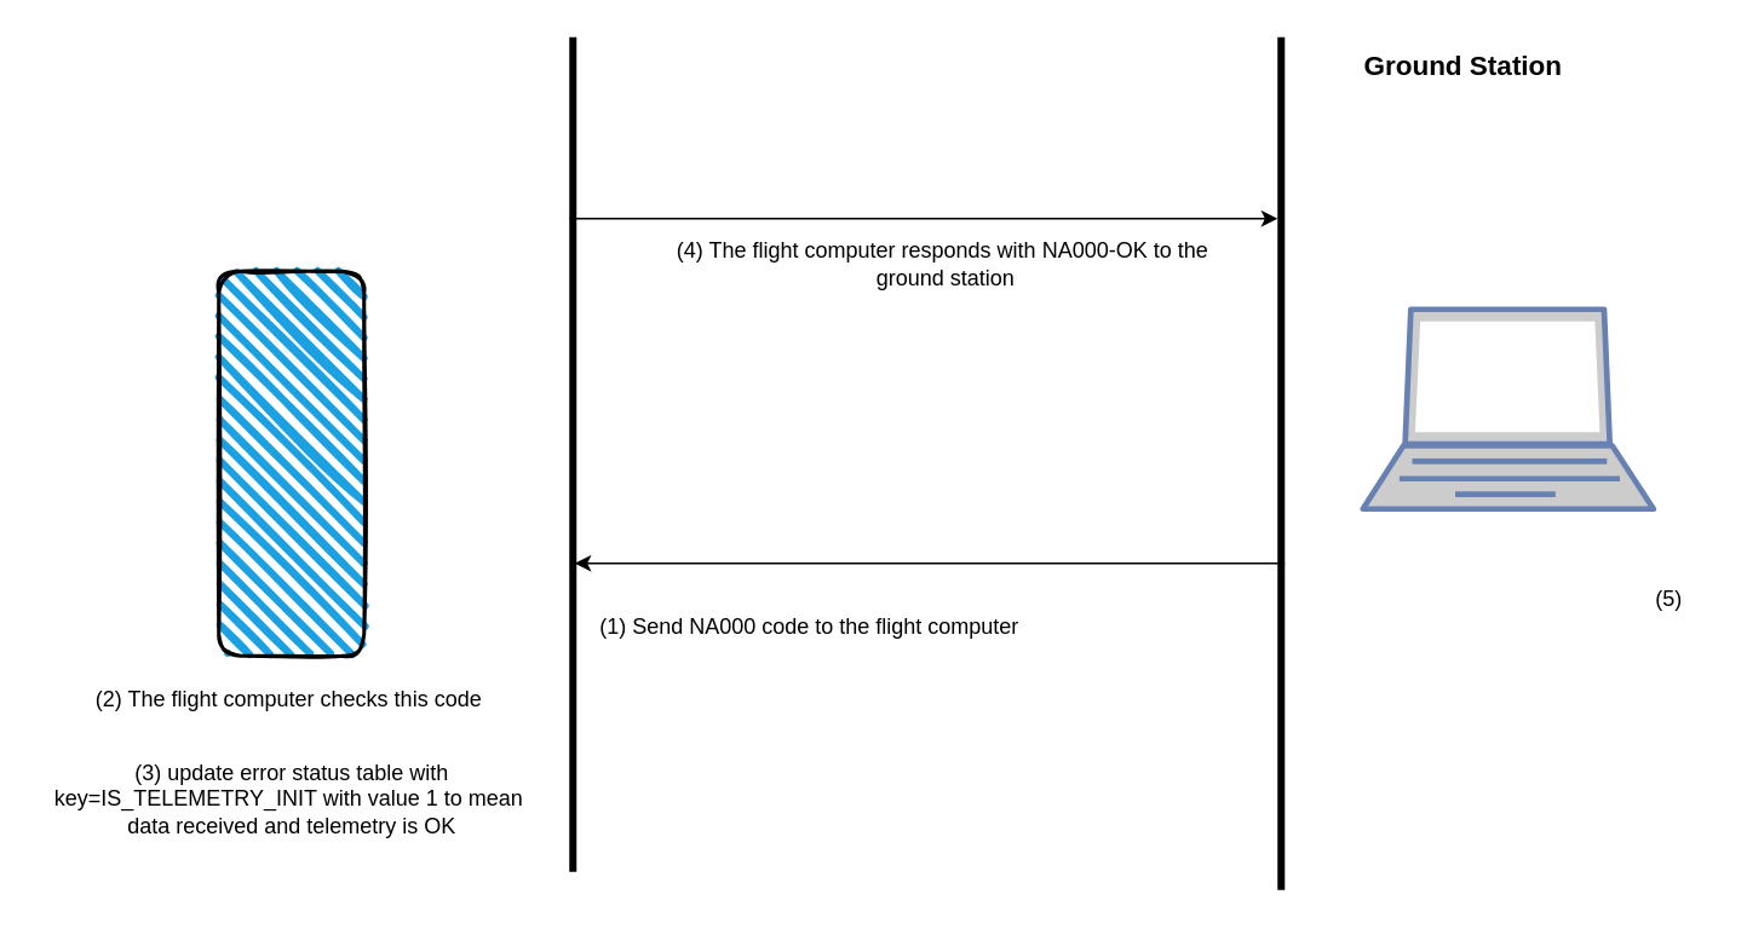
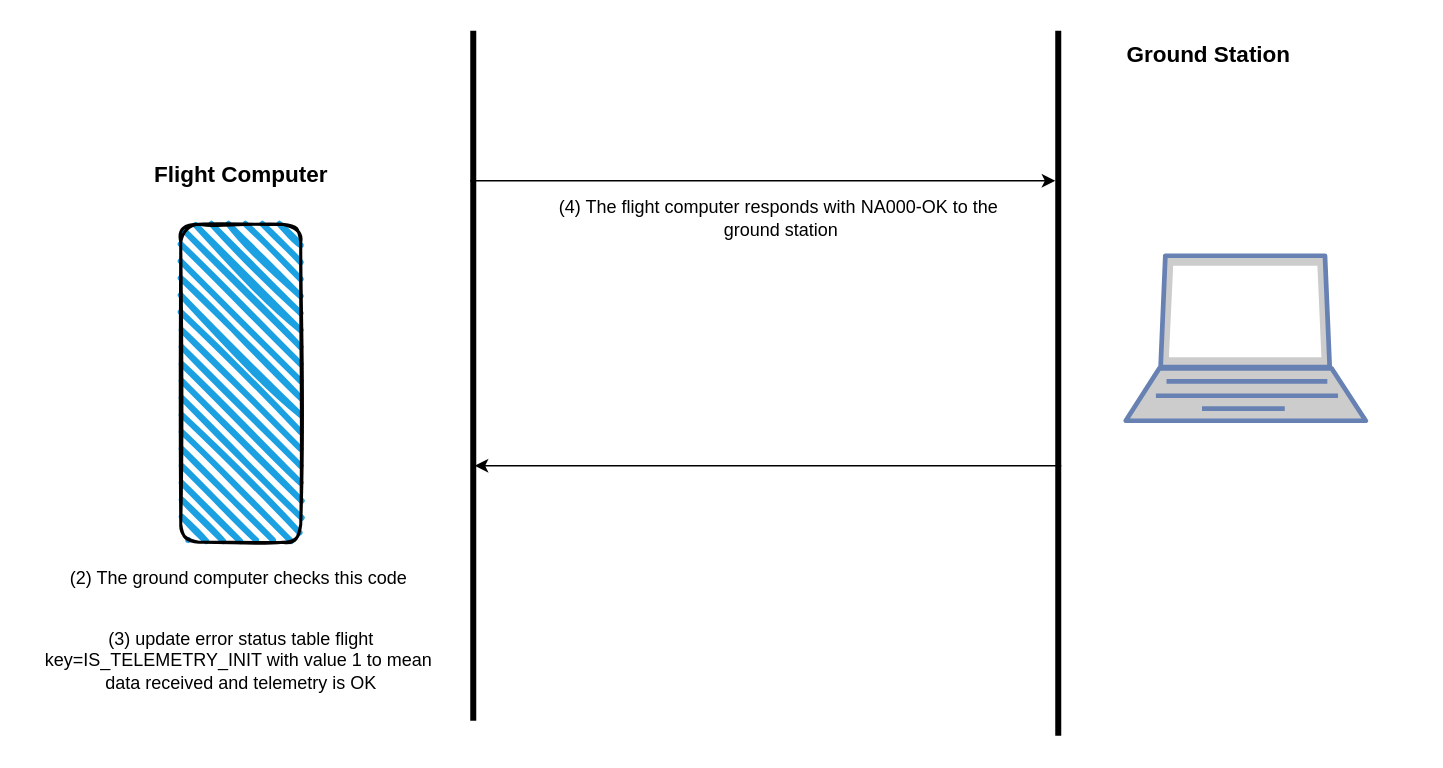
+ <mxCell id="7" value="&lt;b&gt;&lt;font style=&quot;font-size: 15px;&quot;&gt;Flight Computer&lt;/font&gt;&lt;/b&gt;" style="text;html=1;align=center;verticalAlign=middle;resizable=0;points=[];autosize=1;strokeColor=none;fillColor=none;" vertex="1" parent="1"><mxGeometry x="90" y="100" width="140" height="30" as="geometry" /></mxCell>
- <mxCell id="14" value="(5)&amp;nbsp;" style="text;html=1;align=center;verticalAlign=middle;resizable=0;points=[];autosize=1;strokeColor=none;fillColor=none;" vertex="1" parent="1"><mxGeometry x="900" y="315" width="40" height="30" as="geometry" /></mxCell>
- <mxCell id="10" value="(1) Send NA000 code to the flight computer" style="text;html=1;align=center;verticalAlign=middle;resizable=0;points=[];autosize=1;strokeColor=none;fillColor=none;" vertex="1" parent="1"><mxGeometry x="320" y="330" width="250" height="30" as="geometry" /></mxCell>
- <mxCell id="11" value="(2) The flight computer checks this code&amp;nbsp;" style="text;html=1;align=center;verticalAlign=middle;resizable=0;points=[];autosize=1;strokeColor=none;fillColor=none;" vertex="1" parent="1"><mxGeometry x="40" y="370" width="240" height="30" as="geometry" /></mxCell>
+ <mxCell id="11" value="(2) The ground computer checks this code&amp;nbsp;" style="text;html=1;align=center;verticalAlign=middle;resizable=0;points=[];autosize=1;strokeColor=none;fillColor=none;" vertex="1" parent="1"><mxGeometry x="40" y="370" width="240" height="30" as="geometry" /></mxCell>
- <mxCell id="12" value="(3) update error status table with &lt;br&gt;key=IS_TELEMETRY_INIT with value 1 to mean&amp;nbsp;&lt;br&gt;data received and telemetry is OK" style="text;html=1;align=center;verticalAlign=middle;resizable=0;points=[];autosize=1;strokeColor=none;fillColor=none;" vertex="1" parent="1"><mxGeometry x="20" y="410" width="280" height="60" as="geometry" /></mxCell>
+ <mxCell id="12" value="(3) update error status table flight &lt;br&gt;key=IS_TELEMETRY_INIT with value 1 to mean&amp;nbsp;&lt;br&gt;data received and telemetry is OK" style="text;html=1;align=center;verticalAlign=middle;resizable=0;points=[];autosize=1;strokeColor=none;fillColor=none;" vertex="1" parent="1"><mxGeometry x="20" y="410" width="280" height="60" as="geometry" /></mxCell>
